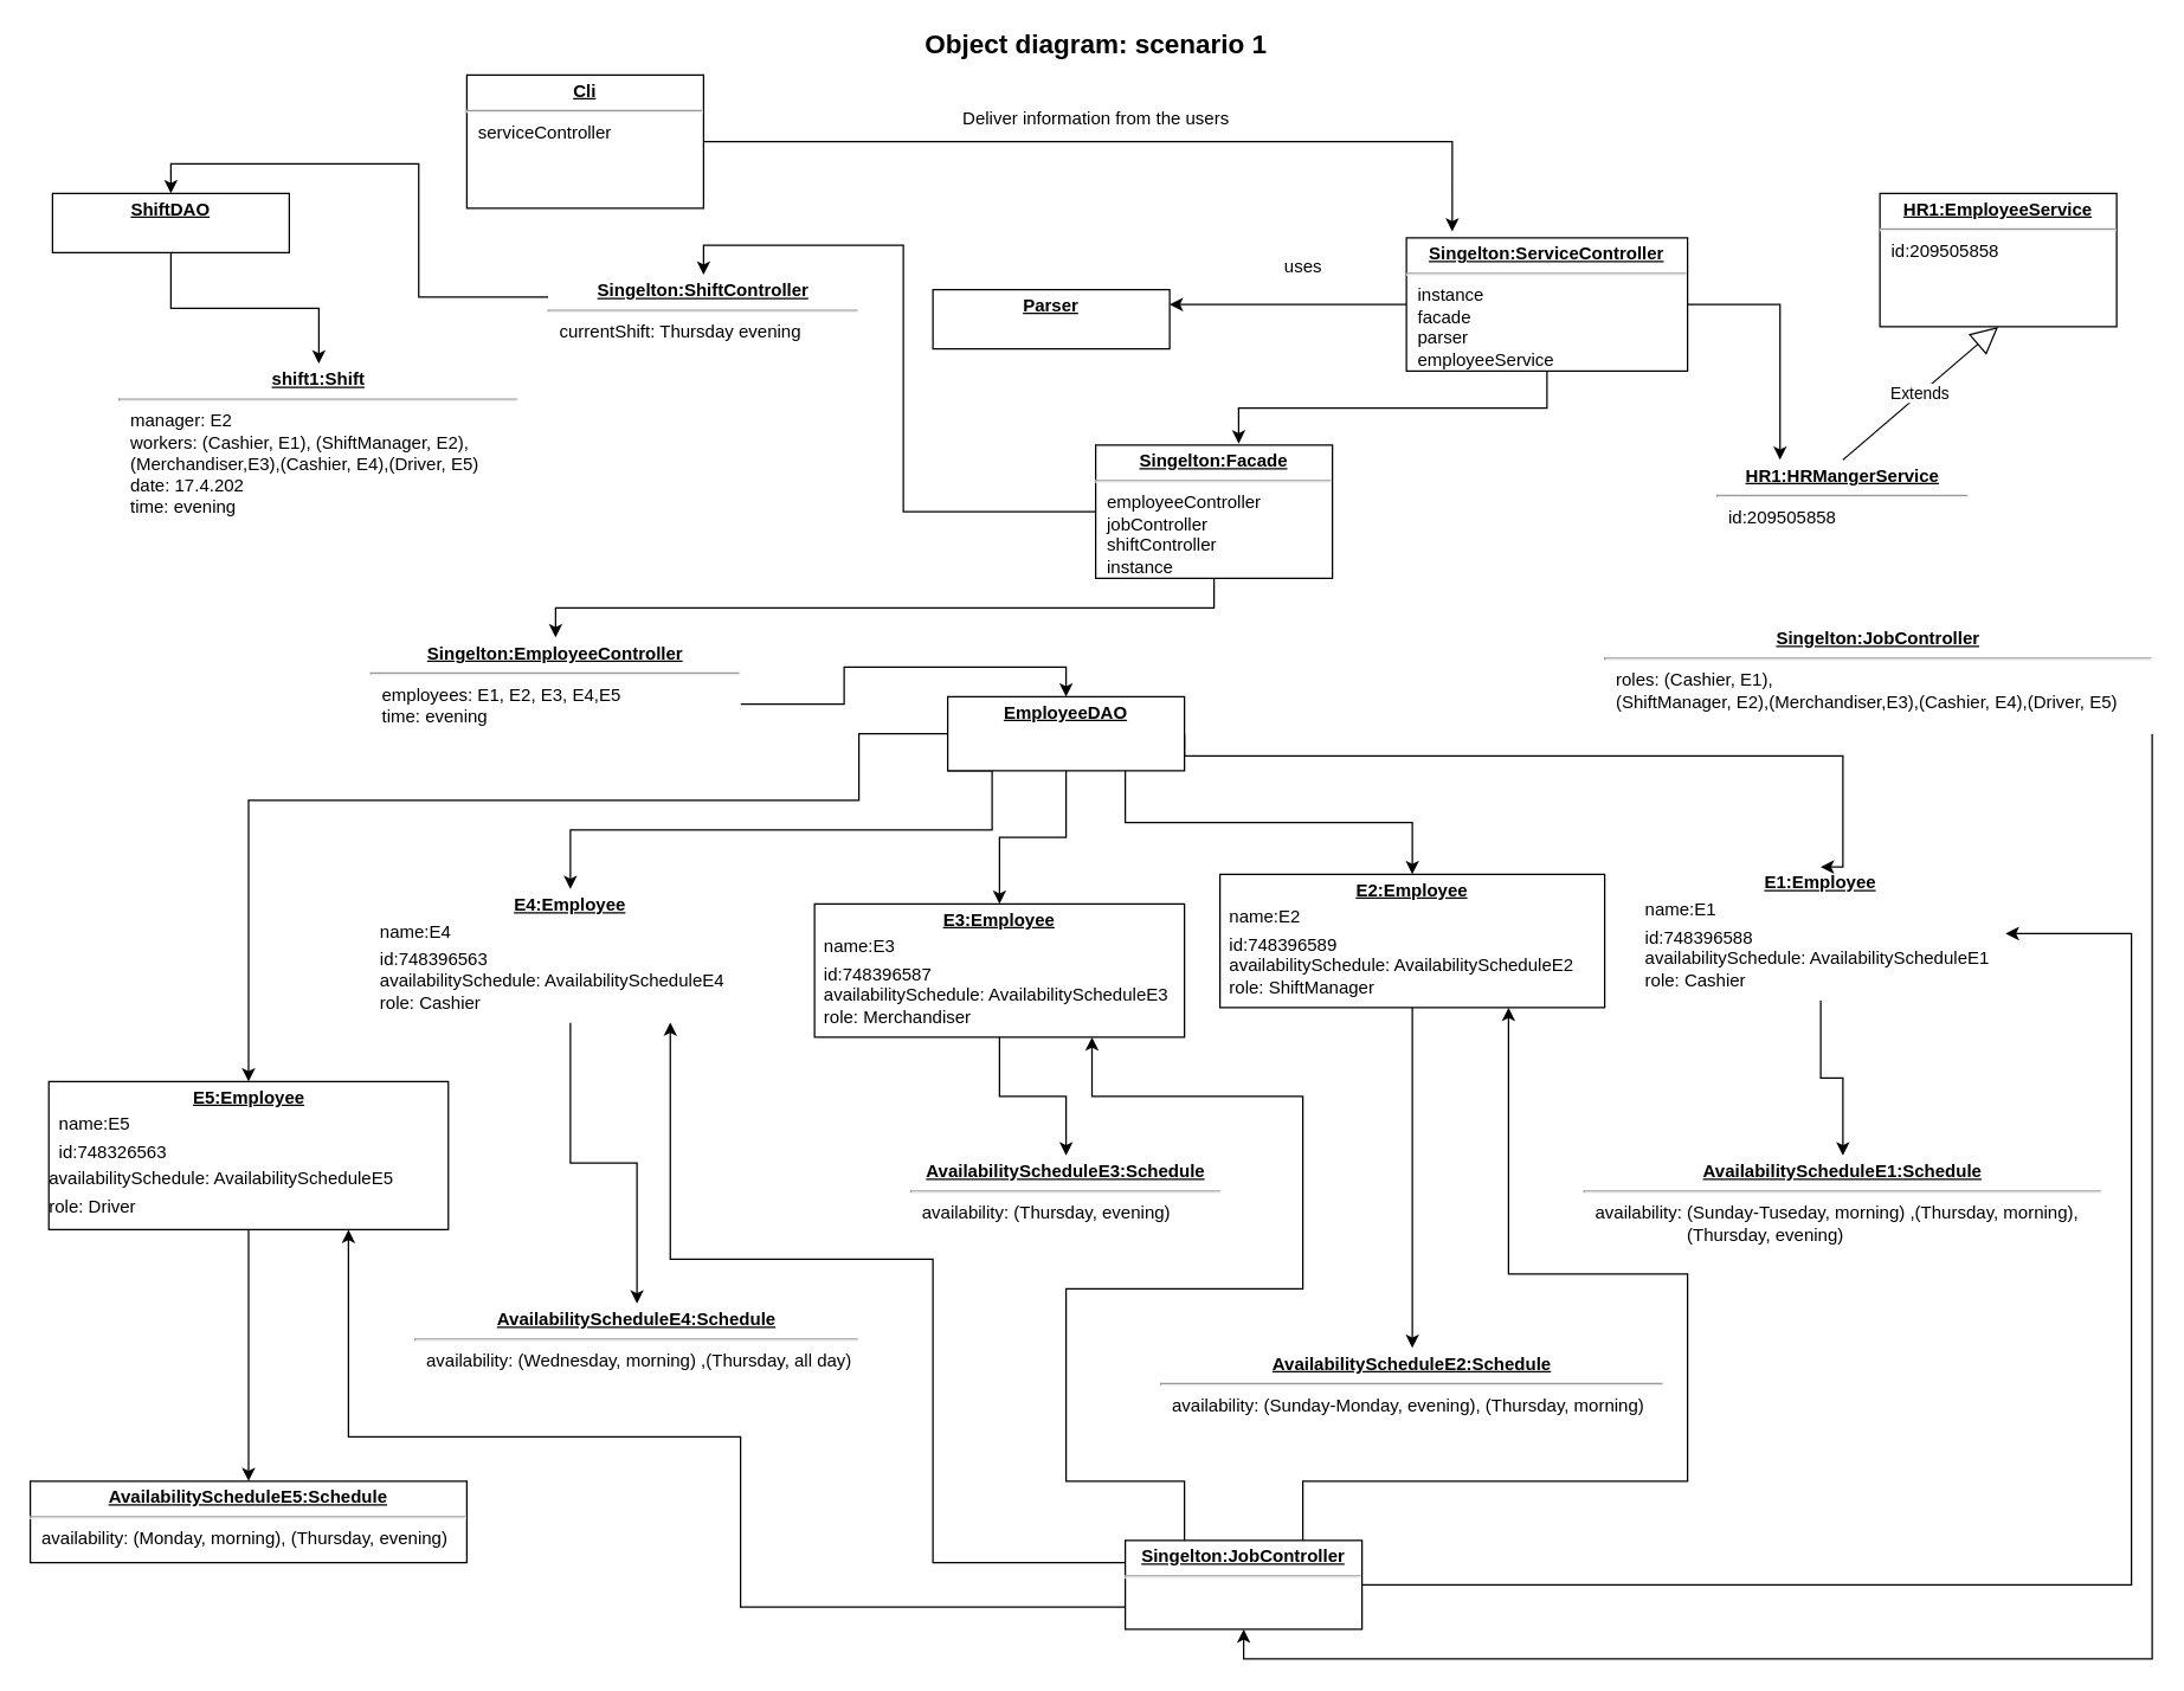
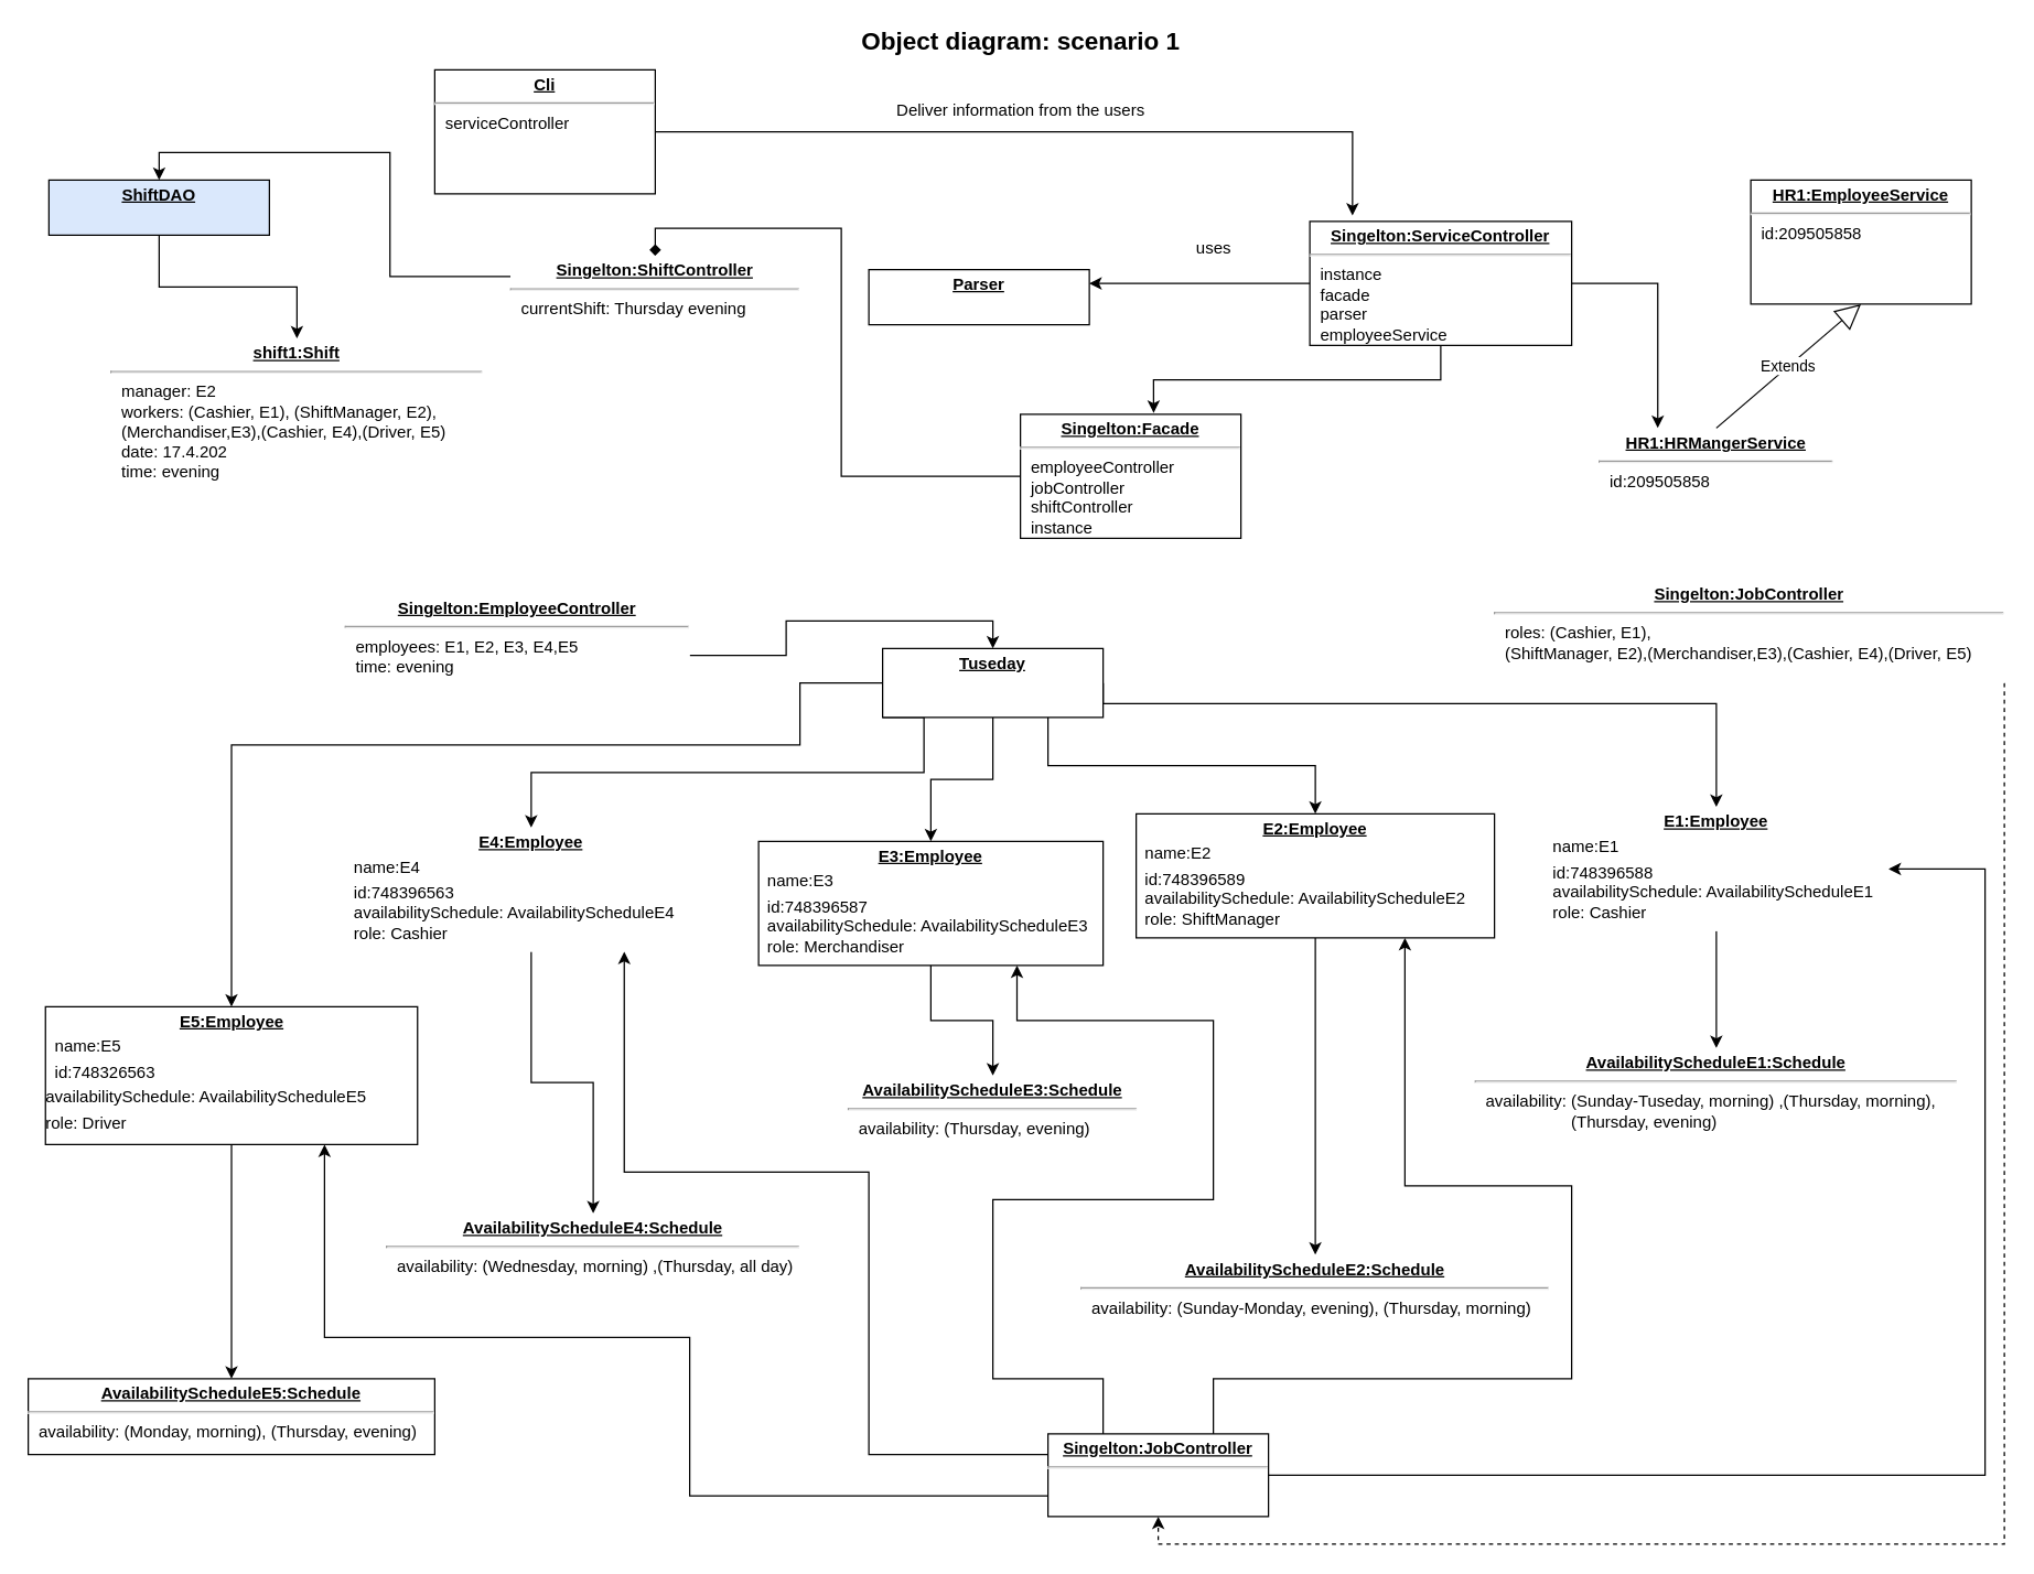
- <mxCell id="48" value="&lt;p style=&quot;margin:0px;margin-top:4px;text-align:center;text-decoration:underline;&quot;&gt;&lt;b&gt;ShiftDAO&lt;/b&gt;&lt;/p&gt;" style="verticalAlign=top;align=left;overflow=fill;fontSize=12;fontFamily=Helvetica;html=1;" parent="1" vertex="1"><mxGeometry x="35" y="130" width="160" height="40" as="geometry" /></mxCell>
+ <mxCell id="48" value="&lt;p style=&quot;margin:0px;margin-top:4px;text-align:center;text-decoration:underline;&quot;&gt;&lt;b&gt;ShiftDAO&lt;/b&gt;&lt;/p&gt;" style="verticalAlign=top;align=left;overflow=fill;fontSize=12;fontFamily=Helvetica;html=1;fillColor=#dae8fc;" parent="1" vertex="1"><mxGeometry x="35" y="130" width="160" height="40" as="geometry" /></mxCell>
- <mxCell id="29" style="edgeStyle=orthogonalEdgeStyle;rounded=0;orthogonalLoop=1;jettySize=auto;html=1;exitX=0;exitY=0.5;exitDx=0;exitDy=0;entryX=0.5;entryY=0;entryDx=0;entryDy=0;" parent="1" source="30" target="19" edge="1"><mxGeometry relative="1" as="geometry"><Array as="points"><mxPoint x="610" y="345" /><mxPoint x="610" y="165" /><mxPoint x="475" y="165" /></Array></mxGeometry></mxCell>
+ <mxCell id="29" style="edgeStyle=orthogonalEdgeStyle;rounded=0;orthogonalLoop=1;jettySize=auto;html=1;exitX=0;exitY=0.5;exitDx=0;exitDy=0;entryX=0.5;entryY=0;entryDx=0;entryDy=0;endArrow=diamond;" parent="1" source="30" target="19" edge="1"><mxGeometry relative="1" as="geometry"><Array as="points"><mxPoint x="610" y="345" /><mxPoint x="610" y="165" /><mxPoint x="475" y="165" /></Array></mxGeometry></mxCell>
- <mxCell id="28" style="edgeStyle=orthogonalEdgeStyle;rounded=0;orthogonalLoop=1;jettySize=auto;html=1;exitX=0.5;exitY=1;exitDx=0;exitDy=0;entryX=0.5;entryY=0;entryDx=0;entryDy=0;" parent="1" source="30" target="8" edge="1"><mxGeometry relative="1" as="geometry" /></mxCell>
- <mxCell id="46" value="&lt;p style=&quot;margin:0px;margin-top:4px;text-align:center;text-decoration:underline;&quot;&gt;&lt;b&gt;EmployeeDAO&lt;/b&gt;&lt;/p&gt;" style="verticalAlign=top;align=left;overflow=fill;fontSize=12;fontFamily=Helvetica;html=1;" parent="1" vertex="1"><mxGeometry x="640" y="470" width="160" height="50" as="geometry" /></mxCell>
+ <mxCell id="46" value="&lt;p style=&quot;margin:0px;margin-top:4px;text-align:center;text-decoration:underline;&quot;&gt;&lt;b&gt;Tuseday&lt;/b&gt;&lt;/p&gt;" style="verticalAlign=top;align=left;overflow=fill;fontSize=12;fontFamily=Helvetica;html=1;" parent="1" vertex="1"><mxGeometry x="640" y="470" width="160" height="50" as="geometry" /></mxCell>
- <mxCell id="13" value="&lt;p style=&quot;margin: 0px ; margin-top: 4px ; text-align: center ; text-decoration: underline&quot;&gt;&lt;b&gt;E1:Employee&lt;/b&gt;&lt;/p&gt;&lt;p style=&quot;margin: 4px 0px 0px&quot;&gt;&amp;nbsp; name:E1&lt;/p&gt;&lt;p style=&quot;margin: 4px 0px 0px&quot;&gt;&amp;nbsp; id:748396588&lt;/p&gt;&amp;nbsp; availabilitySchedule: AvailabilityScheduleE1&lt;br&gt;&amp;nbsp; role: Cashier" style="verticalAlign=top;align=left;overflow=fill;fontSize=12;fontFamily=Helvetica;html=1;strokeColor=#0;" parent="1" vertex="1"><mxGeometry x="1105" y="585" width="250" height="90" as="geometry" /></mxCell>
+ <mxCell id="13" value="&lt;p style=&quot;margin: 0px ; margin-top: 4px ; text-align: center ; text-decoration: underline&quot;&gt;&lt;b&gt;E1:Employee&lt;/b&gt;&lt;/p&gt;&lt;p style=&quot;margin: 4px 0px 0px&quot;&gt;&amp;nbsp; name:E1&lt;/p&gt;&lt;p style=&quot;margin: 4px 0px 0px&quot;&gt;&amp;nbsp; id:748396588&lt;/p&gt;&amp;nbsp; availabilitySchedule: AvailabilityScheduleE1&lt;br&gt;&amp;nbsp; role: Cashier" style="verticalAlign=top;align=left;overflow=fill;fontSize=12;fontFamily=Helvetica;html=1;strokeColor=#0;" parent="1" vertex="1"><mxGeometry x="1120" y="585" width="250" height="90" as="geometry" /></mxCell>
- <mxCell id="17" value="&lt;p style=&quot;margin: 0px ; margin-top: 4px ; text-align: center ; text-decoration: underline&quot;&gt;&lt;b&gt;AvailabilityScheduleE1:Schedule&lt;/b&gt;&lt;/p&gt;&lt;hr&gt;&lt;p style=&quot;margin: 0px ; margin-left: 8px&quot;&gt;availability: (Sunday-Tuseday, morning) ,(Thursday, morning),&amp;nbsp;&lt;/p&gt;&amp;nbsp; &amp;nbsp; &amp;nbsp; &amp;nbsp; &amp;nbsp; &amp;nbsp; &amp;nbsp; &amp;nbsp; &amp;nbsp; &amp;nbsp; &amp;nbsp;(Thursday, evening)" style="verticalAlign=top;align=left;overflow=fill;fontSize=12;fontFamily=Helvetica;html=1;strokeColor=#0;" parent="1" vertex="1"><mxGeometry x="1070" y="780" width="350" height="80" as="geometry" /></mxCell>
+ <mxCell id="17" value="&lt;p style=&quot;margin: 0px ; margin-top: 4px ; text-align: center ; text-decoration: underline&quot;&gt;&lt;b&gt;AvailabilityScheduleE1:Schedule&lt;/b&gt;&lt;/p&gt;&lt;hr&gt;&lt;p style=&quot;margin: 0px ; margin-left: 8px&quot;&gt;availability: (Sunday-Tuseday, morning) ,(Thursday, morning),&amp;nbsp;&lt;/p&gt;&amp;nbsp; &amp;nbsp; &amp;nbsp; &amp;nbsp; &amp;nbsp; &amp;nbsp; &amp;nbsp; &amp;nbsp; &amp;nbsp; &amp;nbsp; &amp;nbsp;(Thursday, evening)" style="verticalAlign=top;align=left;overflow=fill;fontSize=12;fontFamily=Helvetica;html=1;strokeColor=#0;" parent="1" vertex="1"><mxGeometry x="1070" y="760" width="350" height="80" as="geometry" /></mxCell>
- <mxCell id="10" style="edgeStyle=orthogonalEdgeStyle;rounded=0;orthogonalLoop=1;jettySize=auto;html=1;exitX=1;exitY=1;exitDx=0;exitDy=0;entryX=0.5;entryY=1;entryDx=0;entryDy=0;" parent="1" source="11" target="54" edge="1"><mxGeometry relative="1" as="geometry"><Array as="points"><mxPoint x="1454" y="1120" /><mxPoint x="840" y="1120" /></Array></mxGeometry></mxCell>
+ <mxCell id="10" style="edgeStyle=orthogonalEdgeStyle;rounded=0;orthogonalLoop=1;jettySize=auto;html=1;exitX=1;exitY=1;exitDx=0;exitDy=0;entryX=0.5;entryY=1;entryDx=0;entryDy=0;dashed=1;" parent="1" source="11" target="54" edge="1"><mxGeometry relative="1" as="geometry"><Array as="points"><mxPoint x="1454" y="1120" /><mxPoint x="840" y="1120" /></Array></mxGeometry></mxCell>
